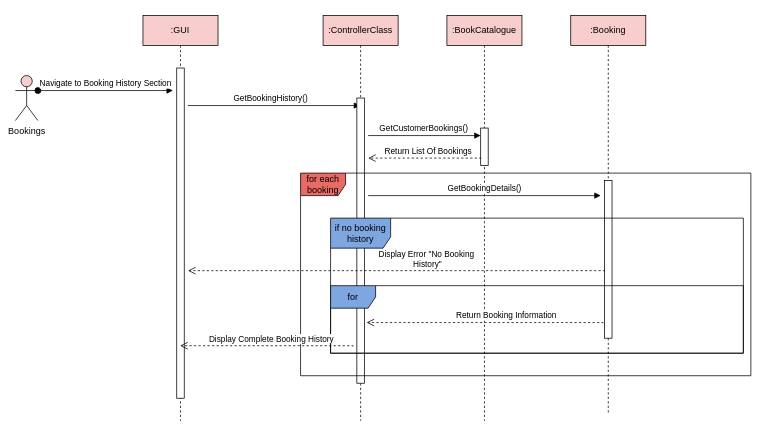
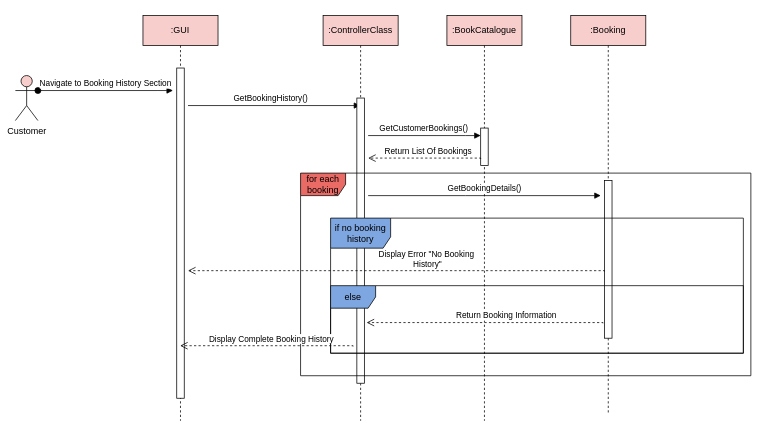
- <mxCell id="3" value="Bookings" style="shape=umlActor;verticalLabelPosition=bottom;verticalAlign=top;html=1;outlineConnect=0;fillColor=#F8CECC;" vertex="1" parent="1"><mxGeometry x="20" y="100" width="30" height="60" as="geometry" /></mxCell>
+ <mxCell id="3" value="Customer" style="shape=umlActor;verticalLabelPosition=bottom;verticalAlign=top;html=1;outlineConnect=0;fillColor=#F8CECC;" vertex="1" parent="1"><mxGeometry x="20" y="100" width="30" height="60" as="geometry" /></mxCell>
- <mxCell id="19" value="for" style="shape=umlFrame;whiteSpace=wrap;html=1;pointerEvents=0;fillColor=#7EA6E0;" vertex="1" parent="1"><mxGeometry x="440" y="380" width="550" height="90" as="geometry" /></mxCell>
+ <mxCell id="19" value="else" style="shape=umlFrame;whiteSpace=wrap;html=1;pointerEvents=0;fillColor=#7EA6E0;" vertex="1" parent="1"><mxGeometry x="440" y="380" width="550" height="90" as="geometry" /></mxCell>
